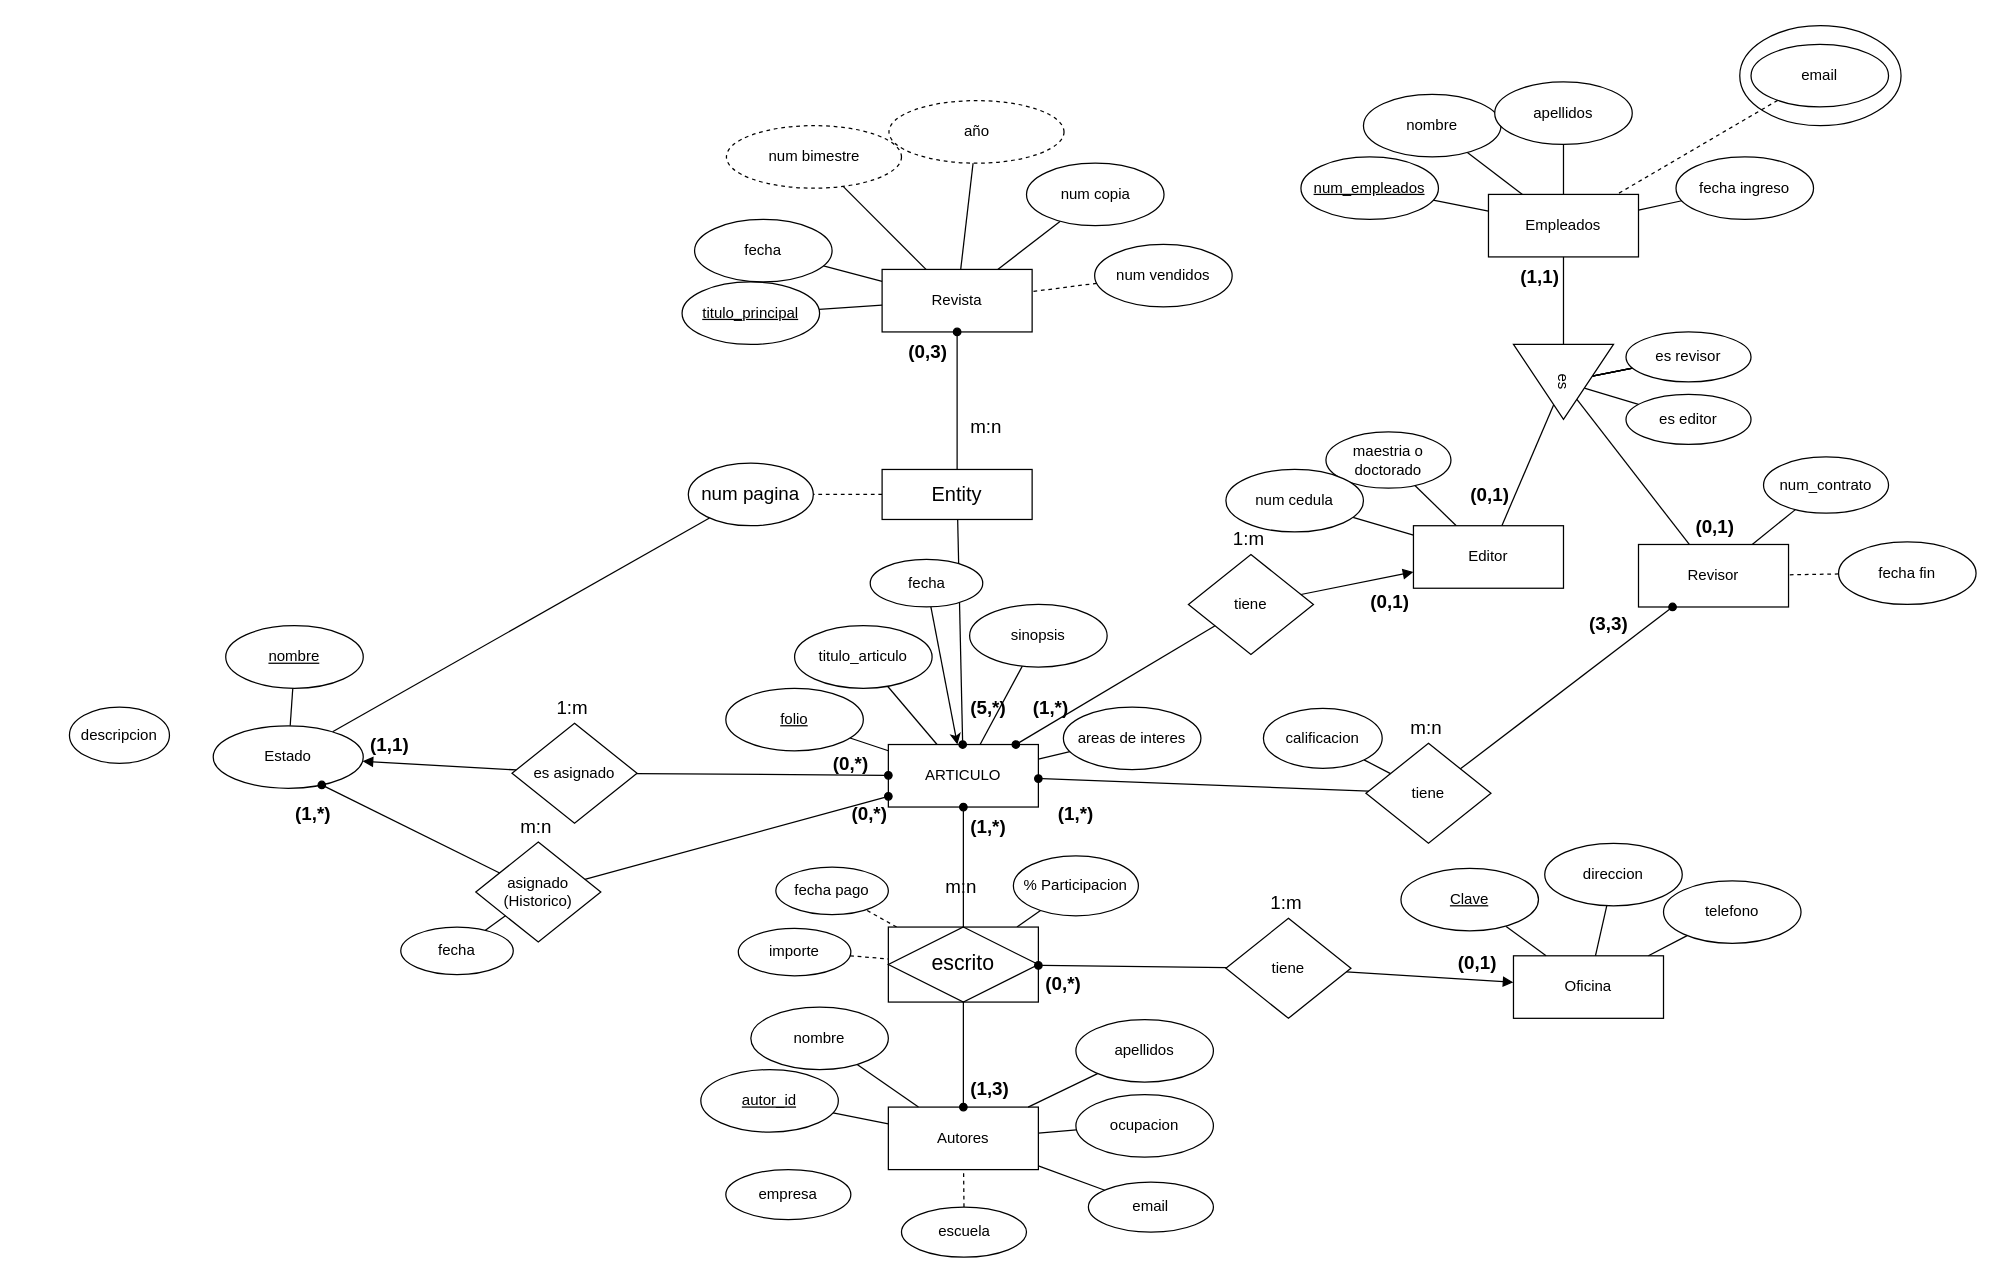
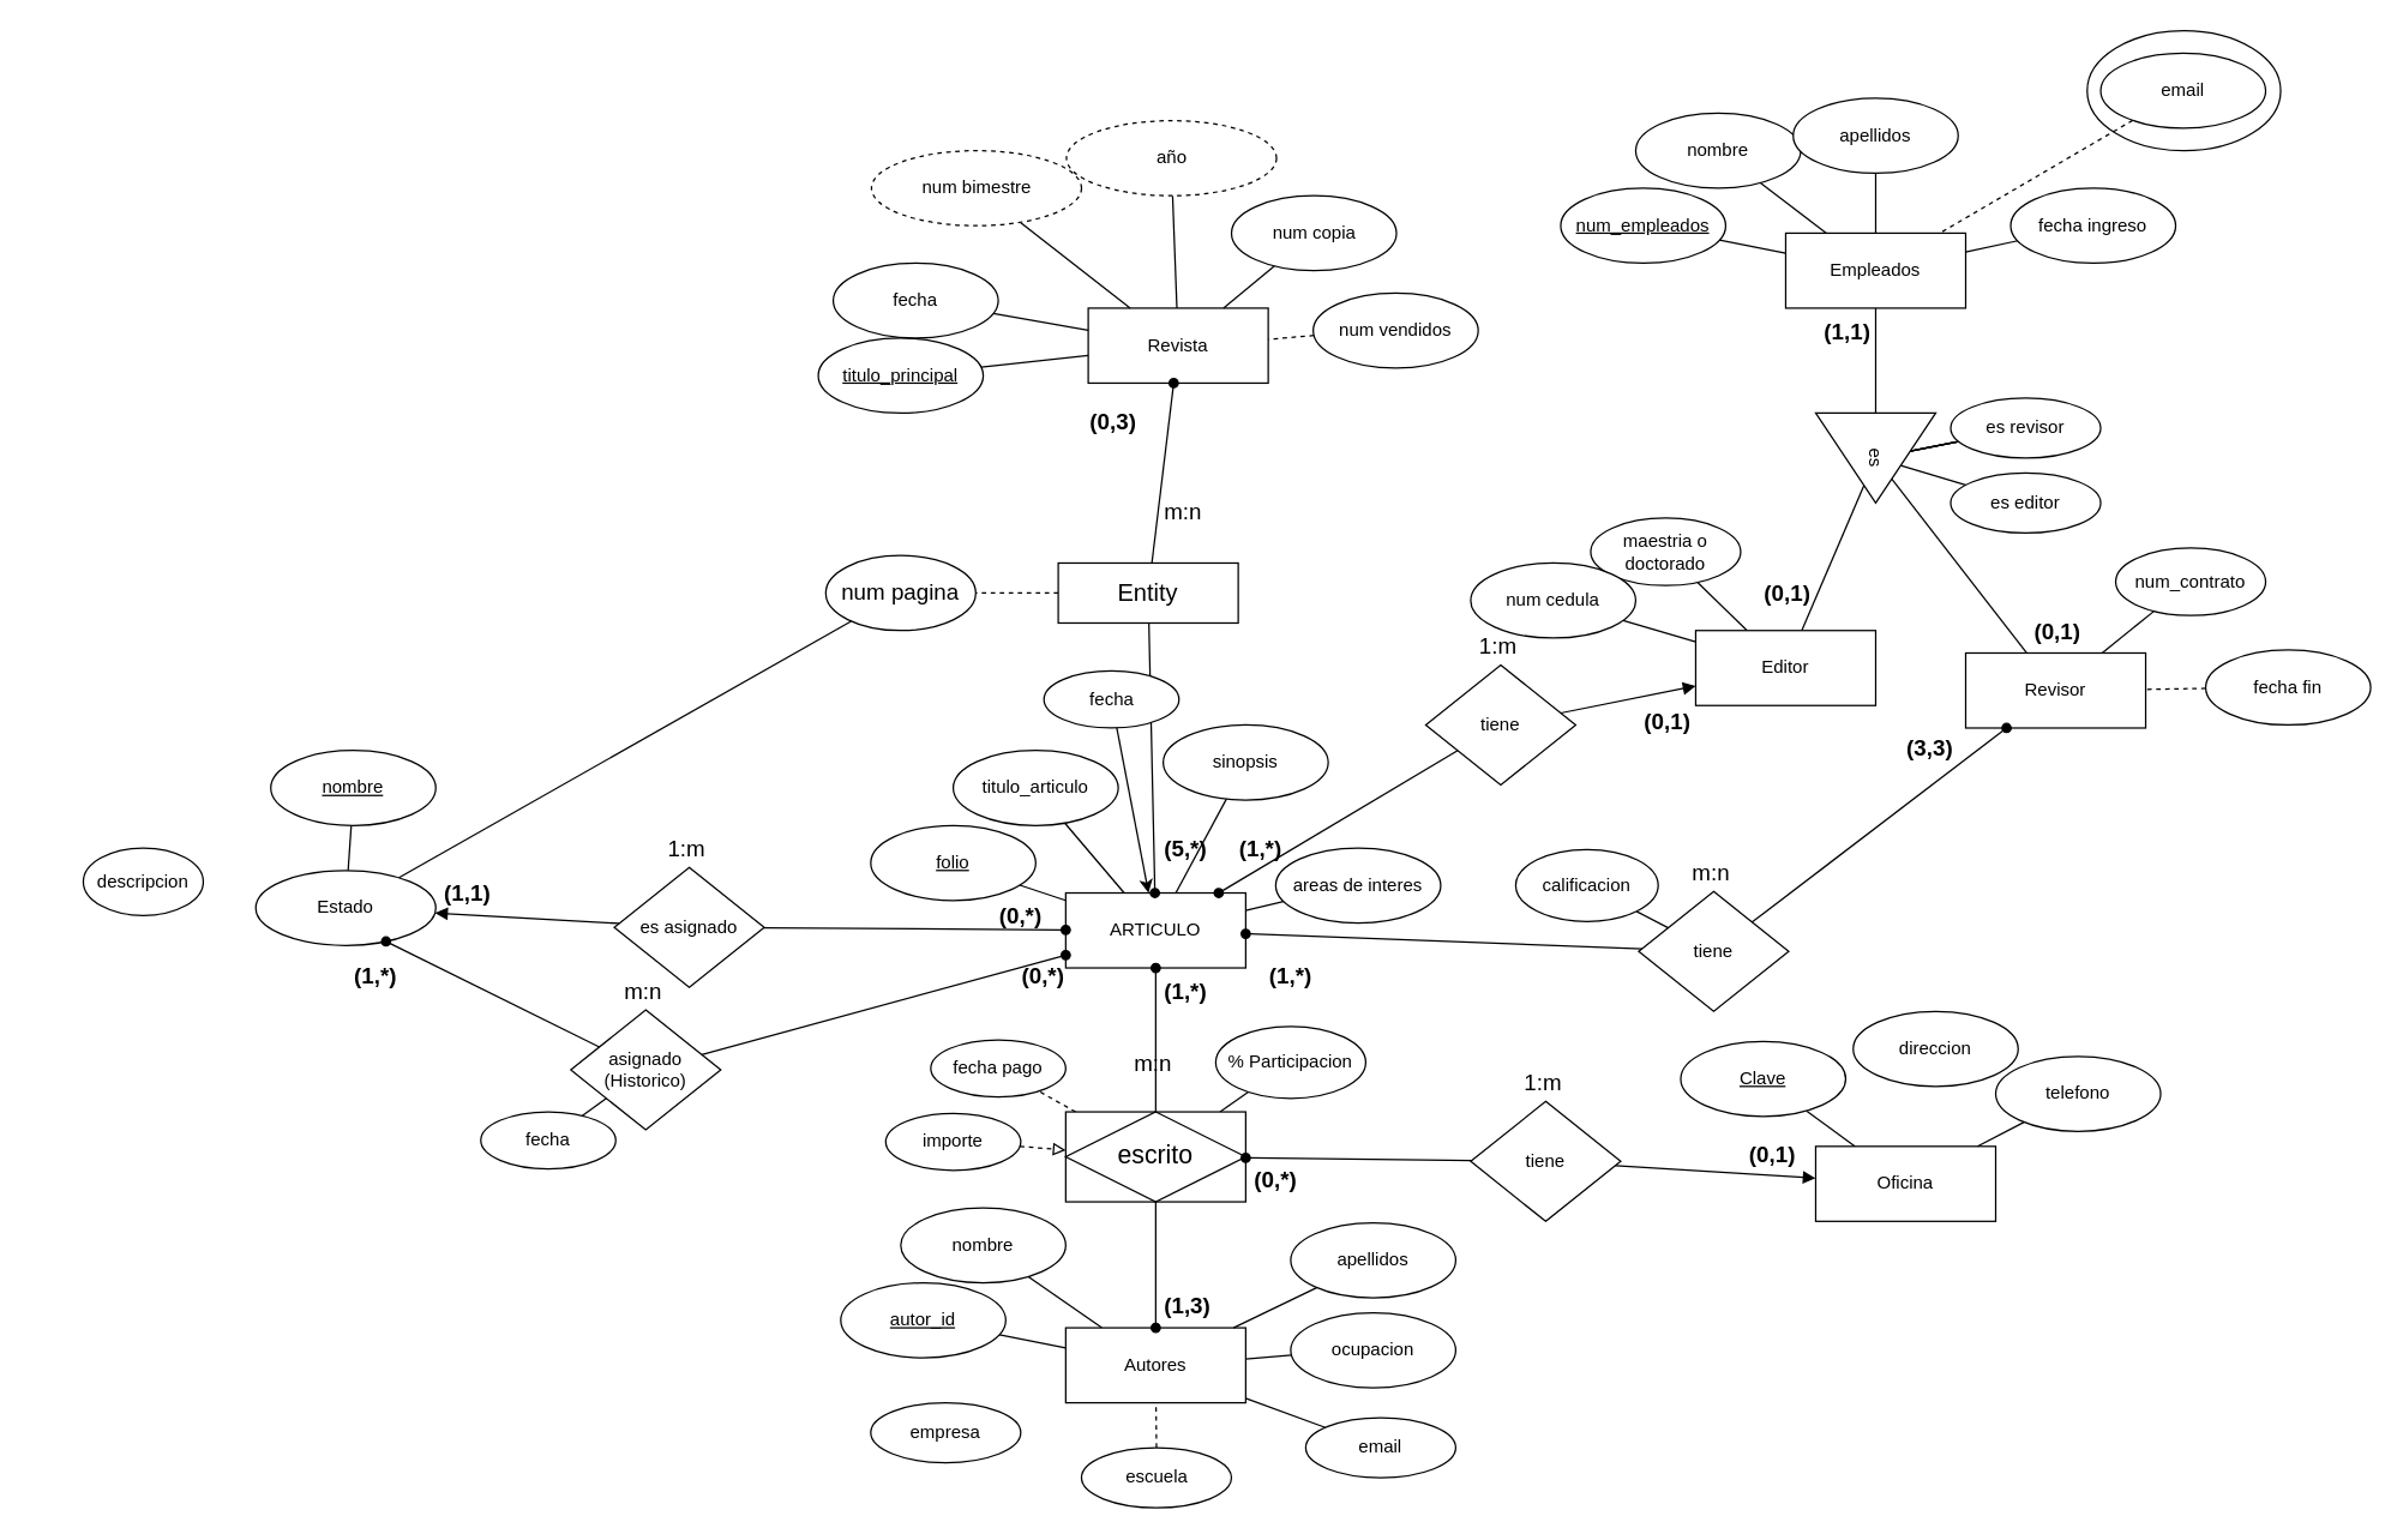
- <mxCell id="22" value="Revista" style="whiteSpace=wrap;html=1;align=center;" parent="21" vertex="1"><mxGeometry x="150" y="90" width="120" height="50" as="geometry" /></mxCell>
+ <mxCell id="22" value="Revista" style="whiteSpace=wrap;html=1;align=center;" parent="21" vertex="1"><mxGeometry x="170" y="80" width="120" height="50" as="geometry" /></mxCell>
- <mxCell id="140" style="edgeStyle=none;rounded=0;orthogonalLoop=1;jettySize=auto;html=1;startArrow=none;startFill=0;endArrow=none;endFill=0;" parent="133" source="143" target="134" edge="1"><mxGeometry relative="1" as="geometry" /></mxCell>
- <mxCell id="126" style="edgeStyle=none;rounded=0;orthogonalLoop=1;jettySize=auto;html=1;endArrow=none;endFill=0;dashed=1;" parent="120" source="127" target="128" edge="1"><mxGeometry relative="1" as="geometry"><mxPoint x="70" y="68" as="targetPoint" /></mxGeometry></mxCell>
+ <mxCell id="126" style="edgeStyle=none;rounded=0;orthogonalLoop=1;jettySize=auto;html=1;endArrow=block;endFill=0;dashed=1;" parent="120" source="127" target="128" edge="1"><mxGeometry relative="1" as="geometry"><mxPoint x="70" y="68" as="targetPoint" /></mxGeometry></mxCell>
